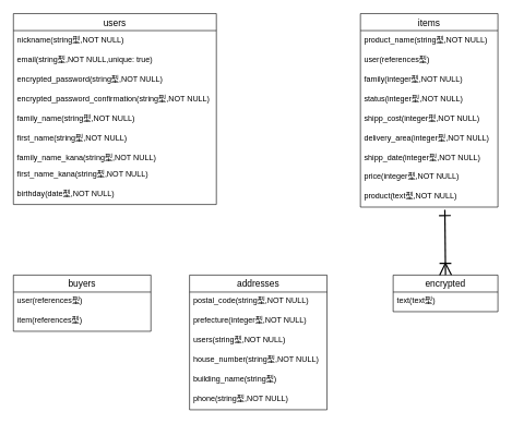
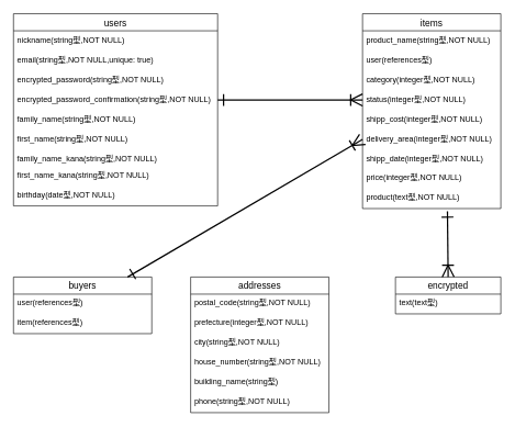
- <mxCell id="15" value="family(integer型,NOT NULL)" style="text;strokeColor=none;fillColor=none;spacingLeft=4;spacingRight=4;overflow=hidden;rotatable=0;points=[[0,0.5],[1,0.5]];portConstraint=eastwest;fontSize=12;" parent="12" vertex="1"><mxGeometry y="86" width="210" height="30" as="geometry" /></mxCell>
+ <mxCell id="15" value="category(integer型,NOT NULL)" style="text;strokeColor=none;fillColor=none;spacingLeft=4;spacingRight=4;overflow=hidden;rotatable=0;points=[[0,0.5],[1,0.5]];portConstraint=eastwest;fontSize=12;" parent="12" vertex="1"><mxGeometry y="86" width="210" height="30" as="geometry" /></mxCell>
+ <mxCell id="34" value="" style="edgeStyle=entityRelationEdgeStyle;fontSize=12;html=1;endArrow=ERoneToMany;startArrow=ERone;entryX=0;entryY=0.5;entryDx=0;entryDy=0;strokeWidth=2;startFill=0;endSize=15;startSize=15;exitX=1;exitY=0.5;exitDx=0;exitDy=0;" parent="1" target="16" edge="1" source="6"><mxGeometry width="100" height="100" relative="1" as="geometry"><mxPoint x="340" y="151" as="sourcePoint" /><mxPoint x="431" y="151" as="targetPoint" /></mxGeometry></mxCell>
+ <mxCell id="36" value="" style="fontSize=12;html=1;endArrow=ERoneToMany;startArrow=ERone;strokeWidth=2;startFill=0;rounded=0;exitX=0.825;exitY=0;exitDx=0;exitDy=0;startSize=15;endSize=15;exitPerimeter=0;entryX=0;entryY=0.5;entryDx=0;entryDy=0;" parent="1" source="22" target="18" edge="1"><mxGeometry width="100" height="100" relative="1" as="geometry"><mxPoint x="260" y="280" as="sourcePoint" /><mxPoint x="416" y="250" as="targetPoint" /></mxGeometry></mxCell>
- <mxCell id="28" value="users(string型,NOT NULL)" style="text;strokeColor=none;fillColor=none;spacingLeft=4;spacingRight=4;overflow=hidden;rotatable=0;points=[[0,0.5],[1,0.5]];portConstraint=eastwest;fontSize=12;" parent="25" vertex="1"><mxGeometry y="86" width="210" height="30" as="geometry" /></mxCell>
+ <mxCell id="28" value="city(string型,NOT NULL)" style="text;strokeColor=none;fillColor=none;spacingLeft=4;spacingRight=4;overflow=hidden;rotatable=0;points=[[0,0.5],[1,0.5]];portConstraint=eastwest;fontSize=12;" parent="25" vertex="1"><mxGeometry y="86" width="210" height="30" as="geometry" /></mxCell>
